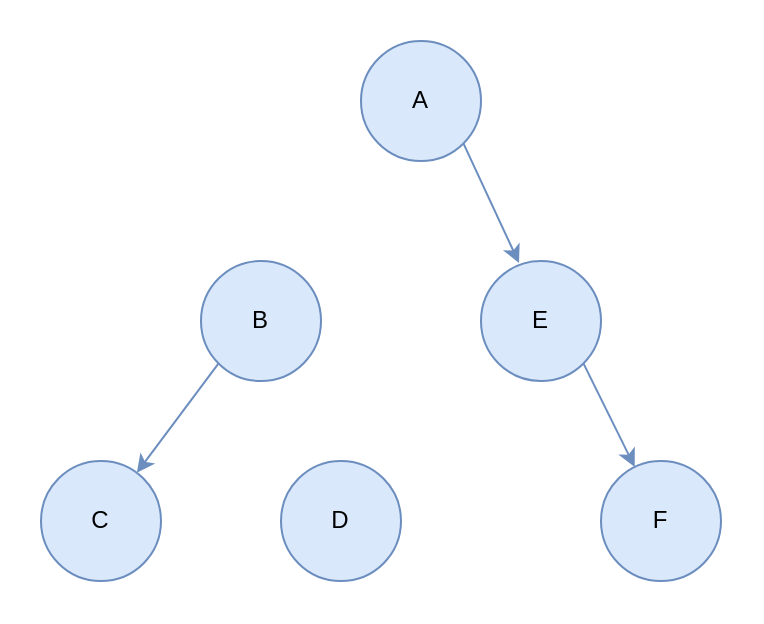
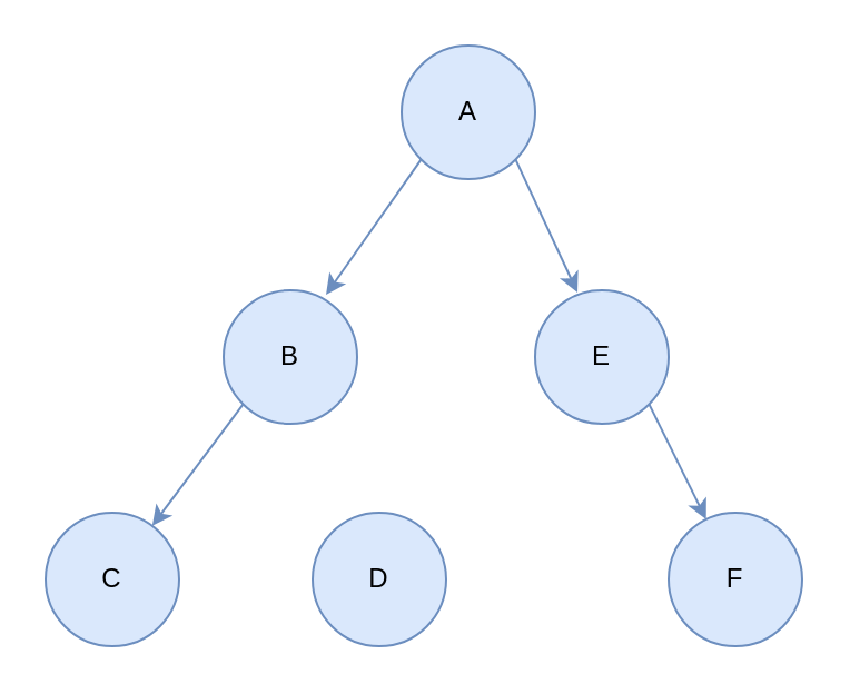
+ <mxCell id="3" style="edgeStyle=none;rounded=0;orthogonalLoop=1;jettySize=auto;html=1;exitX=0;exitY=1;exitDx=0;exitDy=0;entryX=0.767;entryY=0.033;entryDx=0;entryDy=0;entryPerimeter=0;fillColor=#dae8fc;strokeColor=#6c8ebf;" edge="1" parent="1" source="4" target="6"><mxGeometry relative="1" as="geometry" /></mxCell>
